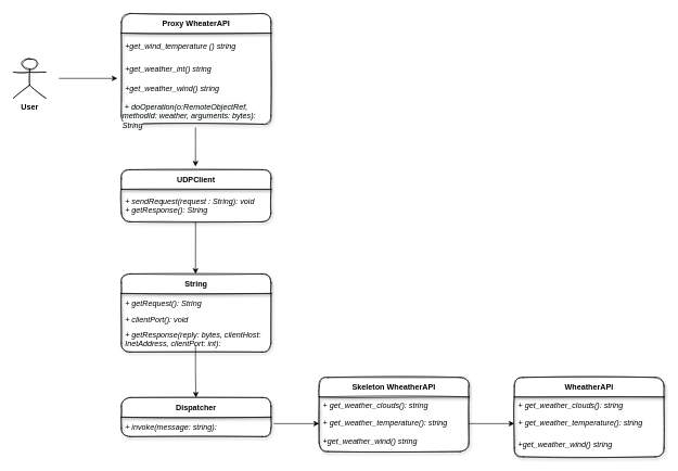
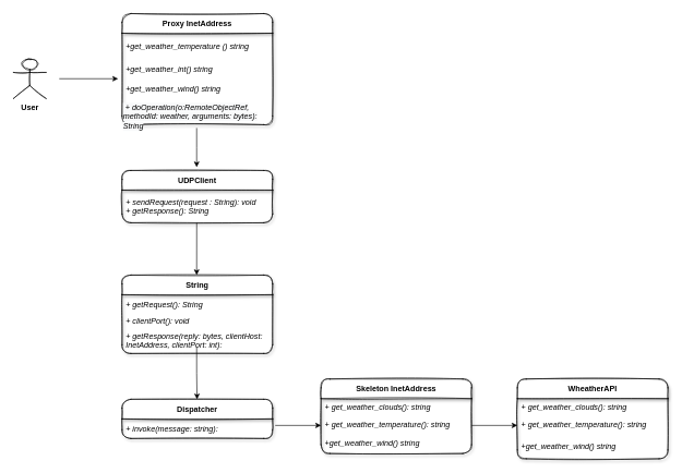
- <mxCell id="21" value="Proxy WheaterAPI" style="swimlane;fontStyle=1;childLayout=stackLayout;horizontal=1;startSize=30;horizontalStack=0;resizeParent=1;resizeParentMax=0;resizeLast=0;collapsible=1;marginBottom=0;shadow=1;rounded=1;sketch=1;" parent="1" vertex="1"><mxGeometry x="186" y="20" width="230" height="170" as="geometry"><mxRectangle x="256" y="120" width="140" height="30" as="alternateBounds" /></mxGeometry></mxCell>
+ <mxCell id="21" value="Proxy InetAddress" style="swimlane;fontStyle=1;childLayout=stackLayout;horizontal=1;startSize=30;horizontalStack=0;resizeParent=1;resizeParentMax=0;resizeLast=0;collapsible=1;marginBottom=0;shadow=1;rounded=1;sketch=1;" parent="1" vertex="1"><mxGeometry x="186" y="20" width="230" height="170" as="geometry"><mxRectangle x="256" y="120" width="140" height="30" as="alternateBounds" /></mxGeometry></mxCell>
- <mxCell id="22" value="+get_wind_temperature () string" style="text;align=left;verticalAlign=middle;spacingLeft=4;spacingRight=4;overflow=hidden;points=[[0,0.5],[1,0.5]];portConstraint=eastwest;rotatable=0;fontStyle=2" parent="21" vertex="1"><mxGeometry y="30" width="230" height="40" as="geometry" /></mxCell>
+ <mxCell id="22" value="+get_weather_temperature () string" style="text;align=left;verticalAlign=middle;spacingLeft=4;spacingRight=4;overflow=hidden;points=[[0,0.5],[1,0.5]];portConstraint=eastwest;rotatable=0;fontStyle=2" parent="21" vertex="1"><mxGeometry y="30" width="230" height="40" as="geometry" /></mxCell>
- <mxCell id="15" value="Skeleton WheatherAPI" style="swimlane;fontStyle=1;childLayout=stackLayout;horizontal=1;startSize=30;horizontalStack=0;resizeParent=1;resizeParentMax=0;resizeLast=0;collapsible=1;marginBottom=0;rounded=1;shadow=1;sketch=1;" parent="1" vertex="1"><mxGeometry x="490" y="579" width="230" height="114" as="geometry" /></mxCell>
+ <mxCell id="15" value="Skeleton InetAddress" style="swimlane;fontStyle=1;childLayout=stackLayout;horizontal=1;startSize=30;horizontalStack=0;resizeParent=1;resizeParentMax=0;resizeLast=0;collapsible=1;marginBottom=0;rounded=1;shadow=1;sketch=1;" parent="1" vertex="1"><mxGeometry x="490" y="579" width="230" height="114" as="geometry" /></mxCell>
